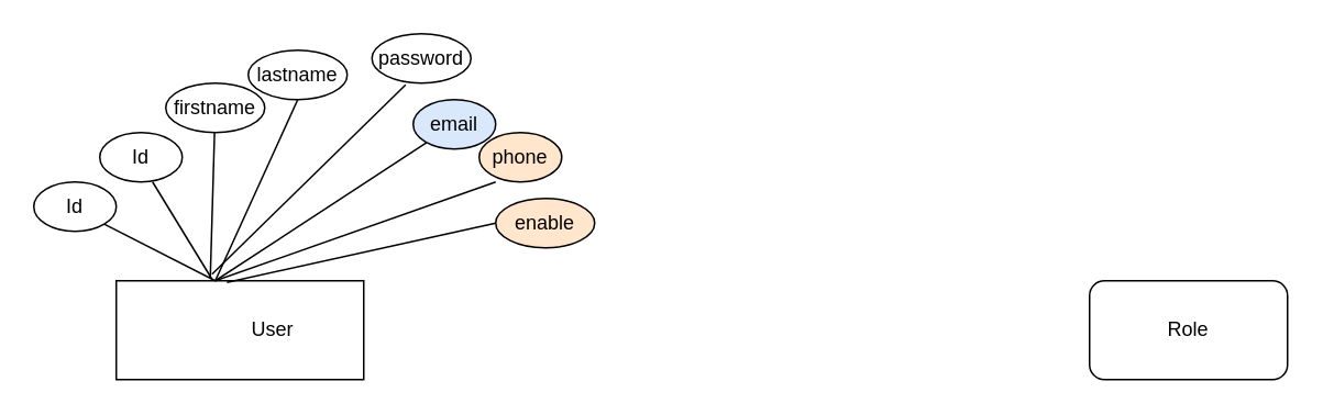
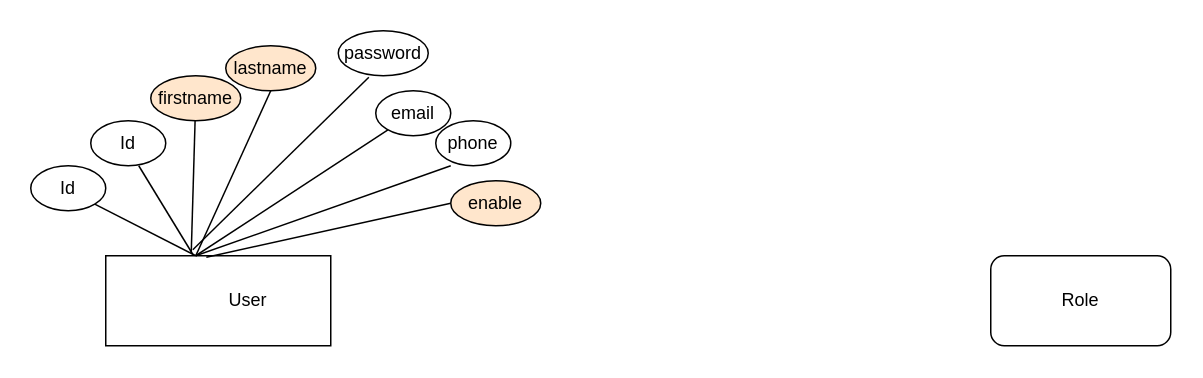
- <mxCell id="8" value="lastname" style="ellipse;whiteSpace=wrap;html=1;" vertex="1" parent="1"><mxGeometry x="150" y="30" width="60" height="30" as="geometry" /></mxCell>
+ <mxCell id="8" value="lastname" style="ellipse;whiteSpace=wrap;html=1;fillColor=#ffe6cc;" vertex="1" parent="1"><mxGeometry x="150" y="30" width="60" height="30" as="geometry" /></mxCell>
- <mxCell id="7" value="firstname" style="ellipse;whiteSpace=wrap;html=1;" vertex="1" parent="1"><mxGeometry x="100" y="50" width="60" height="30" as="geometry" /></mxCell>
+ <mxCell id="7" value="firstname" style="ellipse;whiteSpace=wrap;html=1;fillColor=#ffe6cc;" vertex="1" parent="1"><mxGeometry x="100" y="50" width="60" height="30" as="geometry" /></mxCell>
- <mxCell id="10" value="email" style="ellipse;whiteSpace=wrap;html=1;fillColor=#dae8fc;" vertex="1" parent="1"><mxGeometry x="250" y="60" width="50" height="30" as="geometry" /></mxCell>
+ <mxCell id="10" value="email" style="ellipse;whiteSpace=wrap;html=1;" vertex="1" parent="1"><mxGeometry x="250" y="60" width="50" height="30" as="geometry" /></mxCell>
- <mxCell id="11" value="phone" style="ellipse;whiteSpace=wrap;html=1;fillColor=#ffe6cc;" vertex="1" parent="1"><mxGeometry x="290" y="80" width="50" height="30" as="geometry" /></mxCell>
+ <mxCell id="11" value="phone" style="ellipse;whiteSpace=wrap;html=1;" vertex="1" parent="1"><mxGeometry x="290" y="80" width="50" height="30" as="geometry" /></mxCell>
